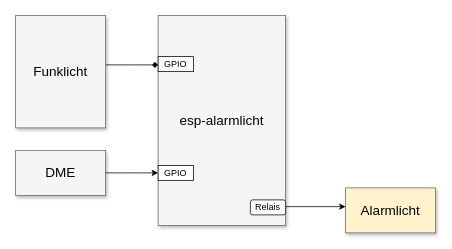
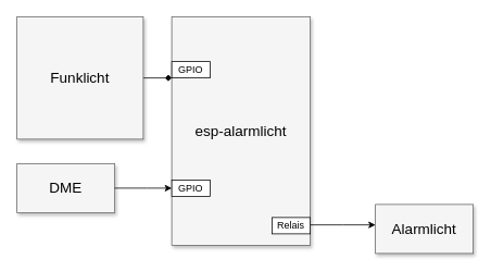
- <mxCell id="6" value="Funklicht" style="whiteSpace=wrap;html=1;shadow=1;fontSize=18;fillColor=#f5f5f5;strokeColor=#666666;" parent="1" vertex="1"><mxGeometry x="20" y="20" width="120" height="150" as="geometry" /></mxCell>
+ <mxCell id="6" value="Funklicht" style="whiteSpace=wrap;html=1;shadow=1;fontSize=18;fillColor=#f5f5f5;strokeColor=#666666;" parent="1" vertex="1"><mxGeometry x="20" y="20" width="155" height="150" as="geometry" /></mxCell>
- <mxCell id="9" value="Relais" style="whiteSpace=wrap;html=1;rounded=1;" vertex="1" parent="1"><mxGeometry x="333" y="266" width="47" height="20" as="geometry" /></mxCell>
+ <mxCell id="9" value="Relais" style="rounded=0;whiteSpace=wrap;html=1;" vertex="1" parent="1"><mxGeometry x="333" y="266" width="47" height="20" as="geometry" /></mxCell>
- <mxCell id="4" value="Alarmlicht" style="whiteSpace=wrap;html=1;shadow=1;fontSize=18;fillColor=#fff2cc;strokeColor=#666666;" parent="1" vertex="1"><mxGeometry x="460" y="250" width="120" height="60" as="geometry" /></mxCell>
+ <mxCell id="4" value="Alarmlicht" style="whiteSpace=wrap;html=1;shadow=1;fontSize=18;fillColor=#f5f5f5;strokeColor=#666666;" parent="1" vertex="1"><mxGeometry x="460" y="250" width="120" height="60" as="geometry" /></mxCell>
